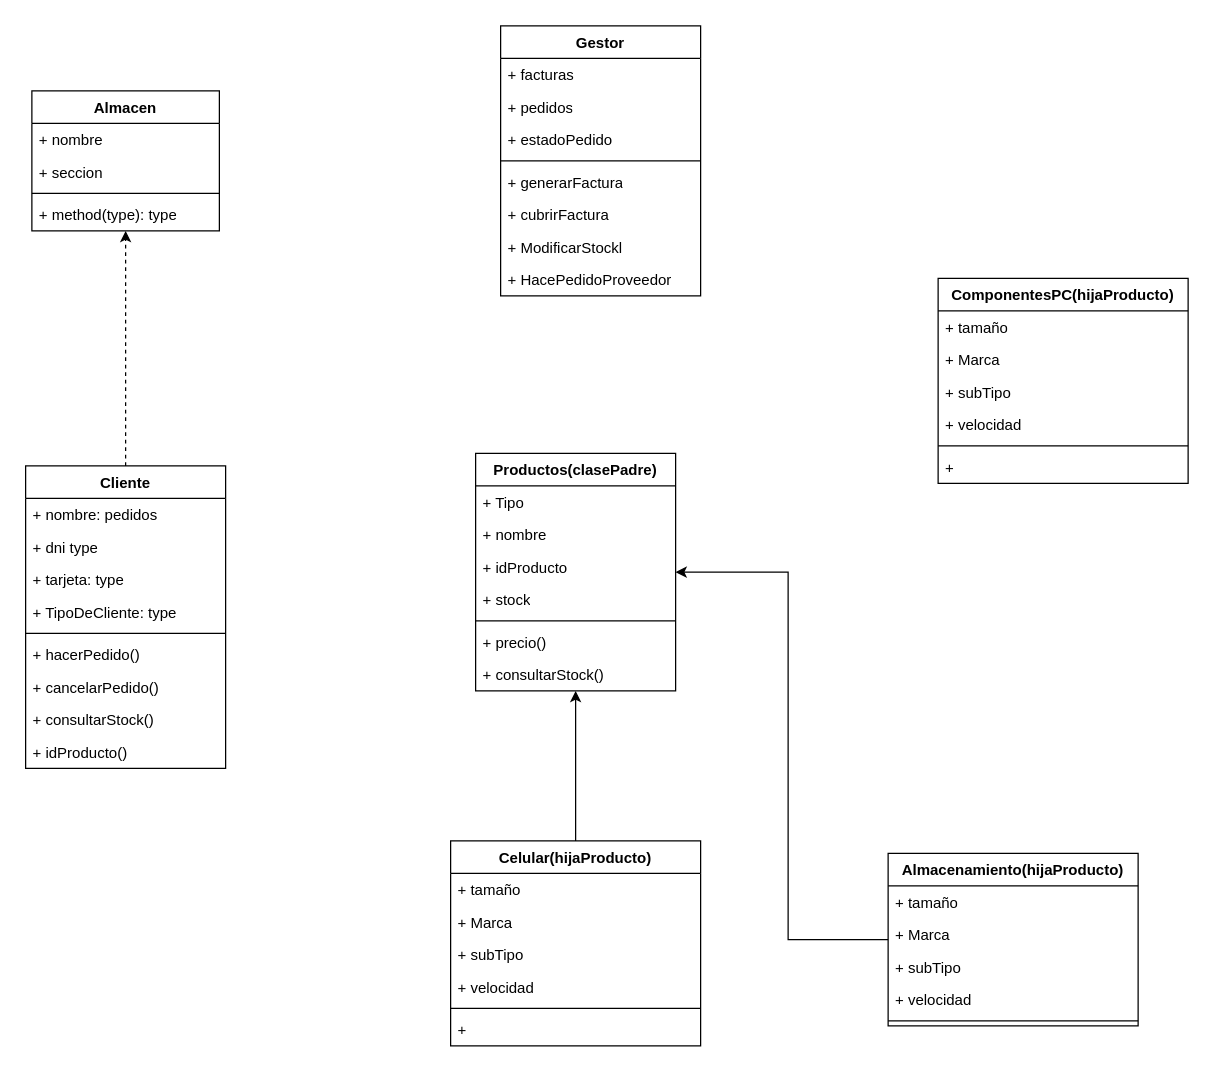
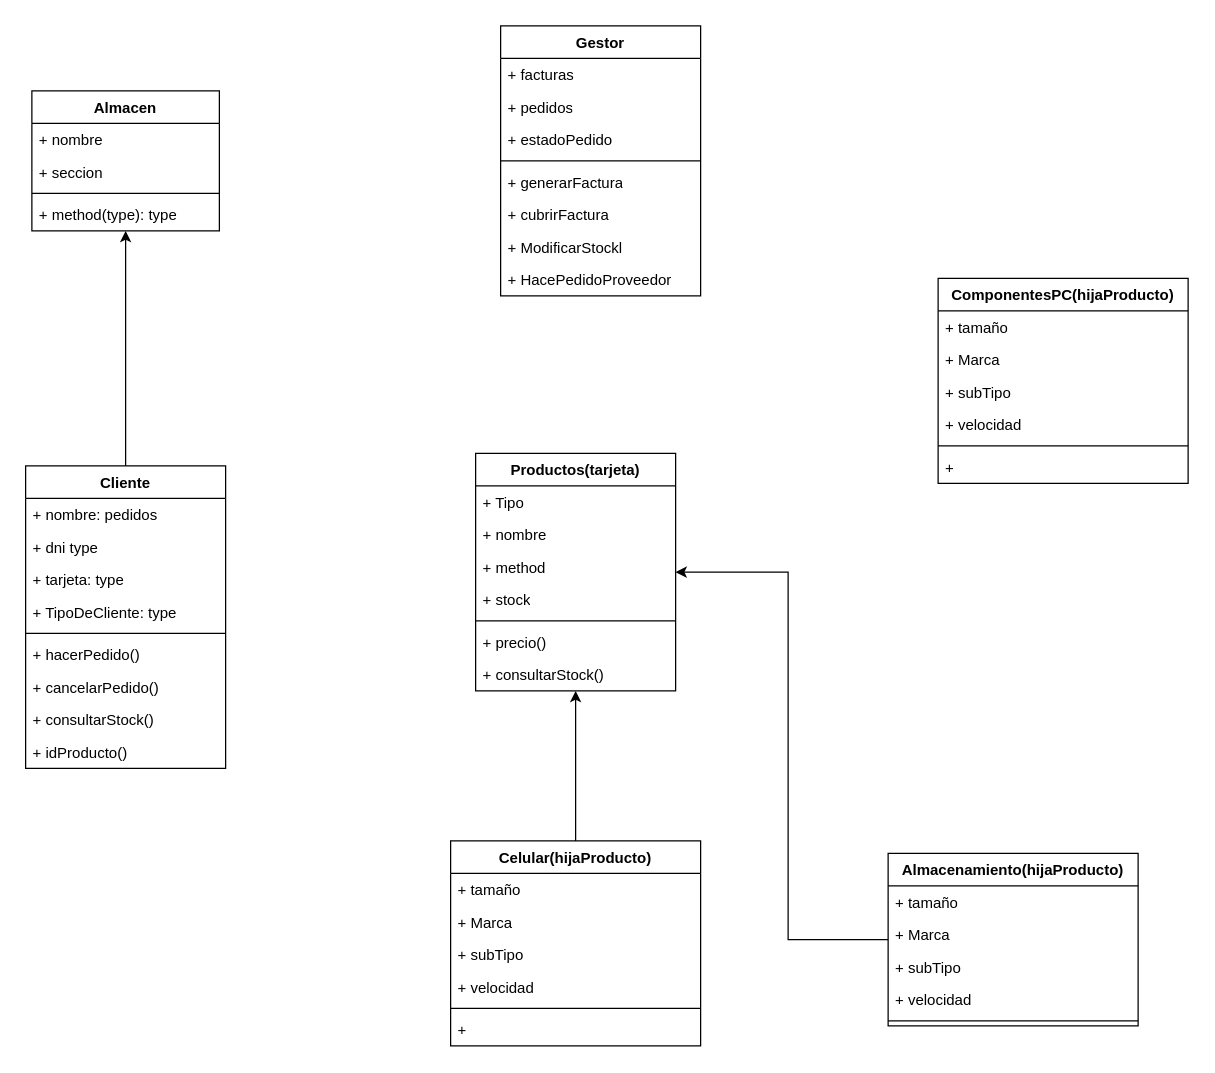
- <mxCell id="2" style="edgeStyle=orthogonalEdgeStyle;rounded=0;orthogonalLoop=1;jettySize=auto;html=1;dashed=1;" edge="1" parent="1" source="3" target="13"><mxGeometry relative="1" as="geometry" /></mxCell>
+ <mxCell id="2" style="edgeStyle=orthogonalEdgeStyle;rounded=0;orthogonalLoop=1;jettySize=auto;html=1;" edge="1" parent="1" source="3" target="13"><mxGeometry relative="1" as="geometry" /></mxCell>
- <mxCell id="27" value="Productos(clasePadre)" style="swimlane;fontStyle=1;align=center;verticalAlign=top;childLayout=stackLayout;horizontal=1;startSize=26;horizontalStack=0;resizeParent=1;resizeParentMax=0;resizeLast=0;collapsible=1;marginBottom=0;whiteSpace=wrap;html=1;" vertex="1" parent="1"><mxGeometry x="380" y="362" width="160" height="190" as="geometry" /></mxCell>
+ <mxCell id="27" value="Productos(tarjeta)" style="swimlane;fontStyle=1;align=center;verticalAlign=top;childLayout=stackLayout;horizontal=1;startSize=26;horizontalStack=0;resizeParent=1;resizeParentMax=0;resizeLast=0;collapsible=1;marginBottom=0;whiteSpace=wrap;html=1;" vertex="1" parent="1"><mxGeometry x="380" y="362" width="160" height="190" as="geometry" /></mxCell>
- <mxCell id="30" value="+ idProducto" style="text;strokeColor=none;fillColor=none;align=left;verticalAlign=top;spacingLeft=4;spacingRight=4;overflow=hidden;rotatable=0;points=[[0,0.5],[1,0.5]];portConstraint=eastwest;whiteSpace=wrap;html=1;" vertex="1" parent="27"><mxGeometry y="78" width="160" height="26" as="geometry" /></mxCell>
+ <mxCell id="30" value="+ method" style="text;strokeColor=none;fillColor=none;align=left;verticalAlign=top;spacingLeft=4;spacingRight=4;overflow=hidden;rotatable=0;points=[[0,0.5],[1,0.5]];portConstraint=eastwest;whiteSpace=wrap;html=1;" vertex="1" parent="27"><mxGeometry y="78" width="160" height="26" as="geometry" /></mxCell>
